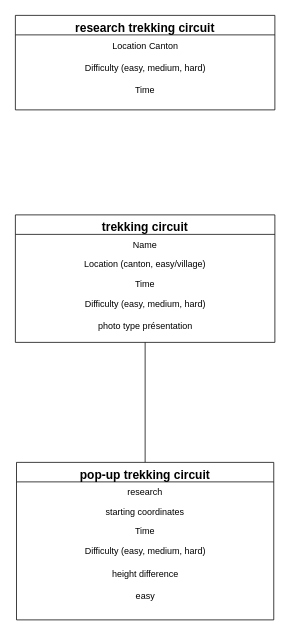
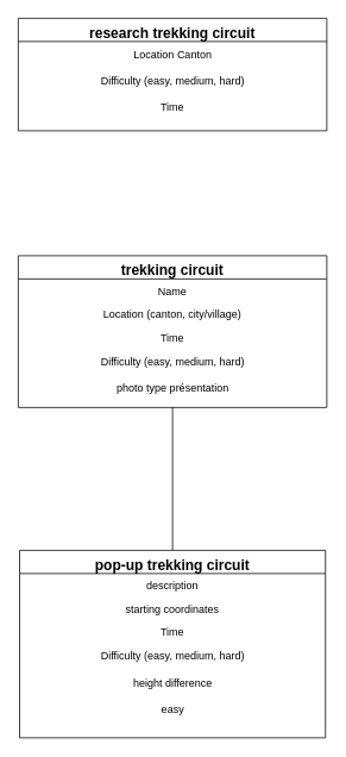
- <mxCell id="5" value="Location (canton, easy/village)&#10;" style="text;align=center;verticalAlign=top;spacingLeft=4;spacingRight=4;overflow=hidden;rotatable=0;points=[[0,0.5],[1,0.5]];portConstraint=eastwest;rounded=0;shadow=0;html=0;" parent="3" vertex="1"><mxGeometry y="52" width="346" height="26" as="geometry" /></mxCell>
+ <mxCell id="5" value="Location (canton, city/village)&#10;" style="text;align=center;verticalAlign=top;spacingLeft=4;spacingRight=4;overflow=hidden;rotatable=0;points=[[0,0.5],[1,0.5]];portConstraint=eastwest;rounded=0;shadow=0;html=0;" parent="3" vertex="1"><mxGeometry y="52" width="346" height="26" as="geometry" /></mxCell>
- <mxCell id="10" value="research" style="text;align=center;verticalAlign=top;spacingLeft=4;spacingRight=4;overflow=hidden;rotatable=0;points=[[0,0.5],[1,0.5]];portConstraint=eastwest;" vertex="1" parent="9"><mxGeometry y="26" width="343" height="26" as="geometry" /></mxCell>
+ <mxCell id="10" value="description" style="text;align=center;verticalAlign=top;spacingLeft=4;spacingRight=4;overflow=hidden;rotatable=0;points=[[0,0.5],[1,0.5]];portConstraint=eastwest;" vertex="1" parent="9"><mxGeometry y="26" width="343" height="26" as="geometry" /></mxCell>
